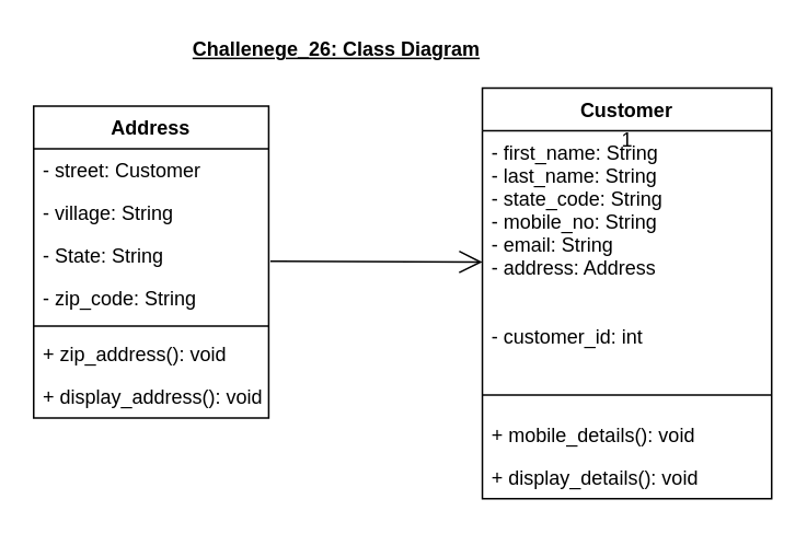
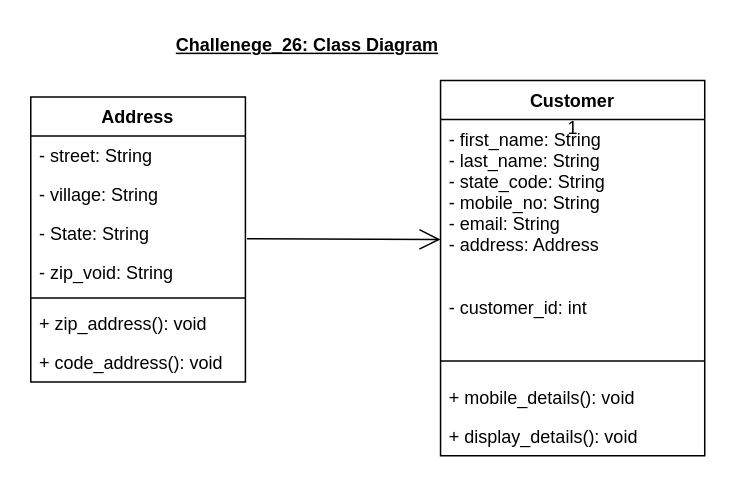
- <mxCell id="9" value="- street: Customer" style="text;strokeColor=none;fillColor=none;align=left;verticalAlign=top;spacingLeft=4;spacingRight=4;overflow=hidden;rotatable=0;points=[[0,0.5],[1,0.5]];portConstraint=eastwest;" vertex="1" parent="8"><mxGeometry y="26" width="143" height="26" as="geometry" /></mxCell>
+ <mxCell id="9" value="- street: String" style="text;strokeColor=none;fillColor=none;align=left;verticalAlign=top;spacingLeft=4;spacingRight=4;overflow=hidden;rotatable=0;points=[[0,0.5],[1,0.5]];portConstraint=eastwest;" vertex="1" parent="8"><mxGeometry y="26" width="143" height="26" as="geometry" /></mxCell>
- <mxCell id="12" value="- zip_code: String" style="text;strokeColor=none;fillColor=none;align=left;verticalAlign=top;spacingLeft=4;spacingRight=4;overflow=hidden;rotatable=0;points=[[0,0.5],[1,0.5]];portConstraint=eastwest;" vertex="1" parent="8"><mxGeometry y="104" width="143" height="26" as="geometry" /></mxCell>
+ <mxCell id="12" value="- zip_void: String" style="text;strokeColor=none;fillColor=none;align=left;verticalAlign=top;spacingLeft=4;spacingRight=4;overflow=hidden;rotatable=0;points=[[0,0.5],[1,0.5]];portConstraint=eastwest;" vertex="1" parent="8"><mxGeometry y="104" width="143" height="26" as="geometry" /></mxCell>
- <mxCell id="15" value="+ display_address(): void" style="text;strokeColor=none;fillColor=none;align=left;verticalAlign=top;spacingLeft=4;spacingRight=4;overflow=hidden;rotatable=0;points=[[0,0.5],[1,0.5]];portConstraint=eastwest;" vertex="1" parent="8"><mxGeometry y="164" width="143" height="26" as="geometry" /></mxCell>
+ <mxCell id="15" value="+ code_address(): void" style="text;strokeColor=none;fillColor=none;align=left;verticalAlign=top;spacingLeft=4;spacingRight=4;overflow=hidden;rotatable=0;points=[[0,0.5],[1,0.5]];portConstraint=eastwest;" vertex="1" parent="8"><mxGeometry y="164" width="143" height="26" as="geometry" /></mxCell>
